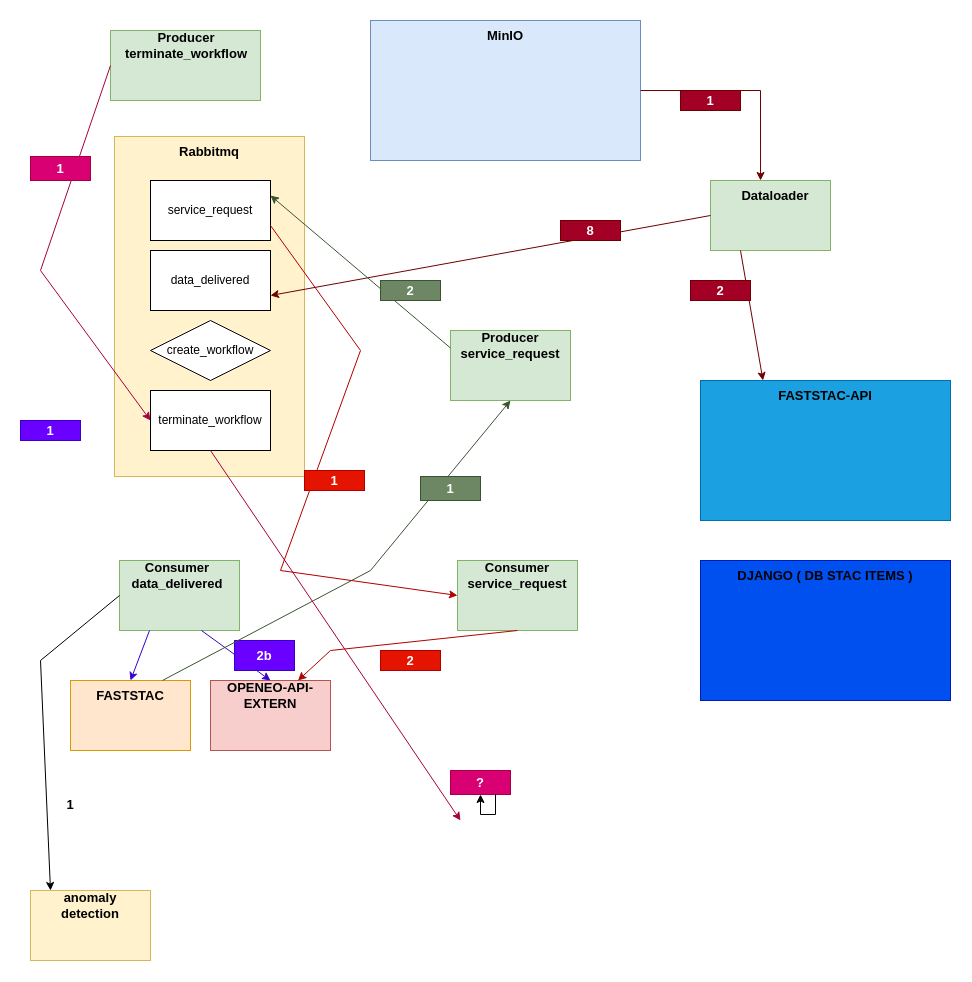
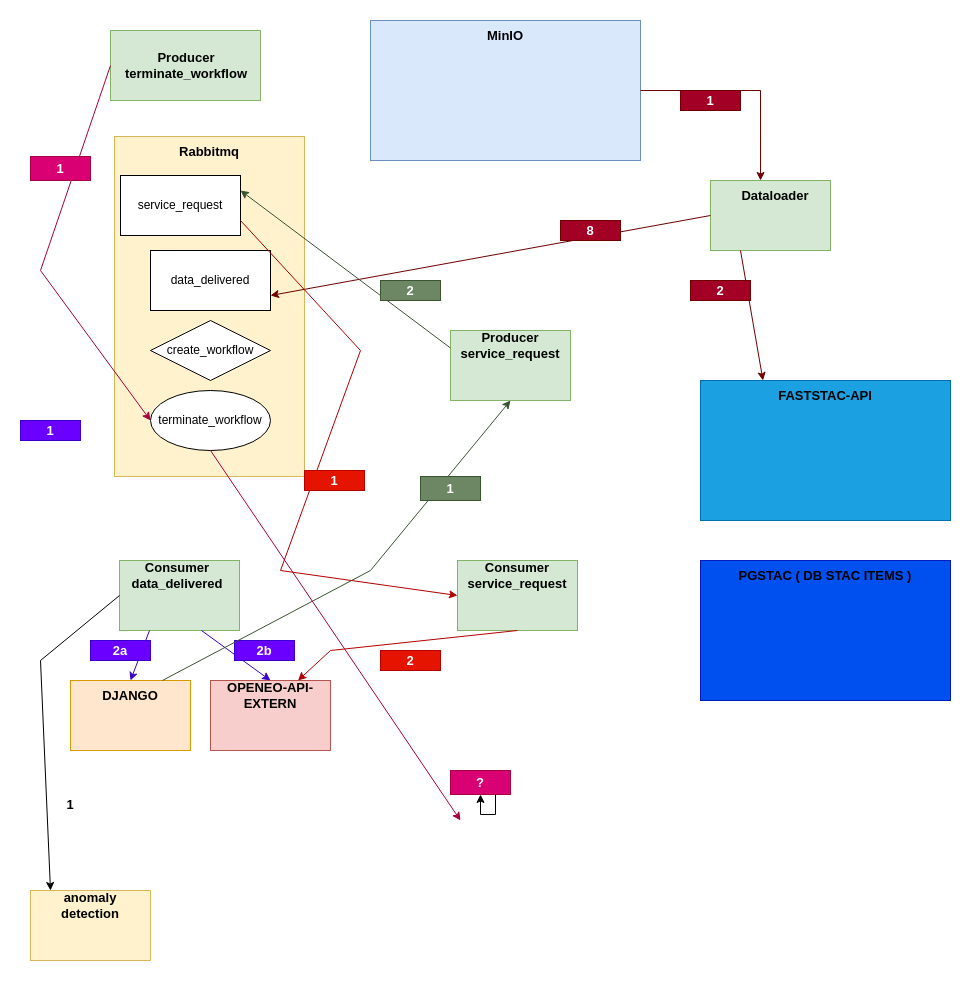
- <mxCell id="47" value="Producer terminate_workflow" style="text;html=1;align=center;verticalAlign=middle;whiteSpace=wrap;rounded=0;fontStyle=1;fontSize=13;" vertex="1" parent="1"><mxGeometry x="133" y="30" width="106" height="30" as="geometry" /></mxCell>
+ <mxCell id="47" value="Producer terminate_workflow" style="text;html=1;align=center;verticalAlign=middle;whiteSpace=wrap;rounded=0;fontStyle=1;fontSize=13;" vertex="1" parent="1"><mxGeometry x="133" y="50" width="106" height="30" as="geometry" /></mxCell>
- <mxCell id="5" value="service_request" style="rounded=0;whiteSpace=wrap;html=1;" vertex="1" parent="1"><mxGeometry x="150" y="180" width="120" height="60" as="geometry" /></mxCell>
+ <mxCell id="5" value="service_request" style="rounded=0;whiteSpace=wrap;html=1;" vertex="1" parent="1"><mxGeometry x="120" y="175" width="120" height="60" as="geometry" /></mxCell>
- <mxCell id="6" value="terminate_workflow" style="rounded=0;whiteSpace=wrap;html=1;" vertex="1" parent="1"><mxGeometry x="150" y="390" width="120" height="60" as="geometry" /></mxCell>
+ <mxCell id="6" value="terminate_workflow" style="ellipse;whiteSpace=wrap;html=1;" vertex="1" parent="1"><mxGeometry x="150" y="390" width="120" height="60" as="geometry" /></mxCell>
- <mxCell id="13" value="DJANGO ( DB STAC ITEMS )" style="text;html=1;align=center;verticalAlign=middle;whiteSpace=wrap;rounded=0;fontStyle=1;fontSize=13;" vertex="1" parent="1"><mxGeometry x="735" y="560" width="180" height="30" as="geometry" /></mxCell>
+ <mxCell id="13" value="PGSTAC ( DB STAC ITEMS )" style="text;html=1;align=center;verticalAlign=middle;whiteSpace=wrap;rounded=0;fontStyle=1;fontSize=13;" vertex="1" parent="1"><mxGeometry x="735" y="560" width="180" height="30" as="geometry" /></mxCell>
+ <mxCell id="32" value="2a" style="text;html=1;align=center;verticalAlign=middle;whiteSpace=wrap;rounded=0;fontStyle=1;fontSize=13;fillColor=#6a00ff;fontColor=#ffffff;strokeColor=#3700CC;" vertex="1" parent="1"><mxGeometry x="90" y="640" width="60" height="20" as="geometry" /></mxCell>
- <mxCell id="33" value="2b" style="text;html=1;align=center;verticalAlign=middle;whiteSpace=wrap;rounded=0;fontStyle=1;fontSize=13;fillColor=#6a00ff;fontColor=#ffffff;strokeColor=#3700CC;" vertex="1" parent="1"><mxGeometry x="234" y="640" width="60" height="30" as="geometry" /></mxCell>
+ <mxCell id="33" value="2b" style="text;html=1;align=center;verticalAlign=middle;whiteSpace=wrap;rounded=0;fontStyle=1;fontSize=13;fillColor=#6a00ff;fontColor=#ffffff;strokeColor=#3700CC;" vertex="1" parent="1"><mxGeometry x="234" y="640" width="60" height="20" as="geometry" /></mxCell>
- <mxCell id="26" value="FASTSTAC" style="text;html=1;align=center;verticalAlign=middle;whiteSpace=wrap;rounded=0;fontStyle=1;fontSize=13;" vertex="1" parent="1"><mxGeometry x="90" y="680" width="80" height="30" as="geometry" /></mxCell>
+ <mxCell id="26" value="DJANGO" style="text;html=1;align=center;verticalAlign=middle;whiteSpace=wrap;rounded=0;fontStyle=1;fontSize=13;" vertex="1" parent="1"><mxGeometry x="90" y="680" width="80" height="30" as="geometry" /></mxCell>
